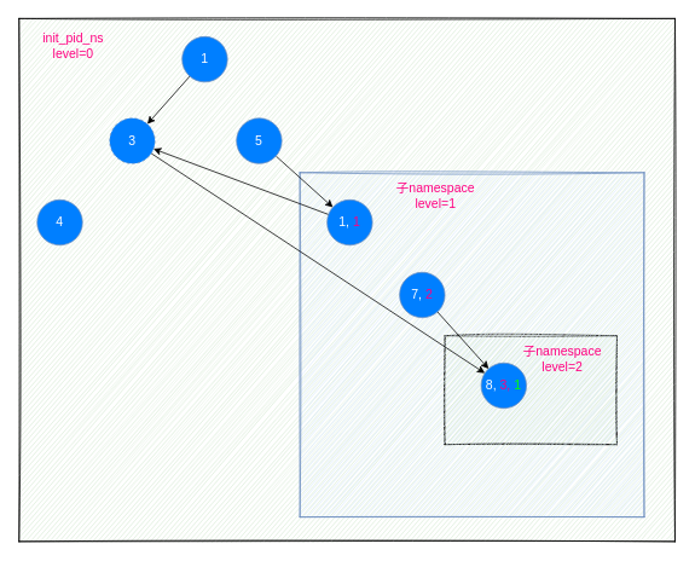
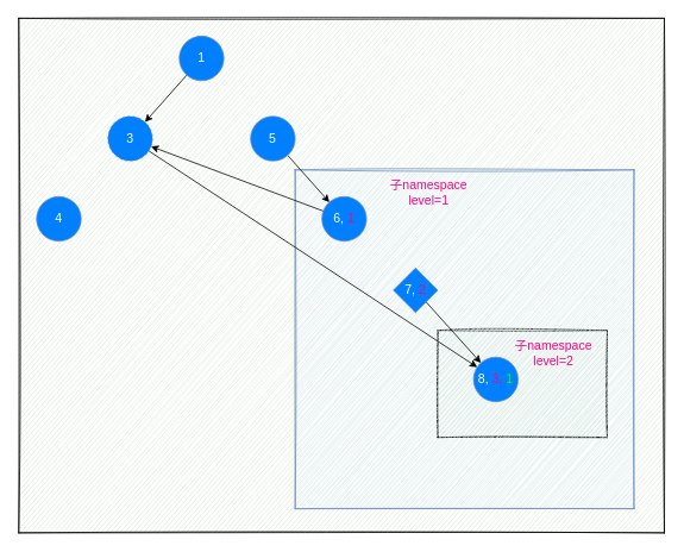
- <mxCell id="16" value="init_pid_ns&lt;br&gt;level=0" style="text;html=1;strokeColor=none;fillColor=none;align=center;verticalAlign=middle;whiteSpace=wrap;rounded=0;shadow=0;glass=0;sketch=1;fontSize=14;fontColor=#FF0080;" vertex="1" parent="1"><mxGeometry x="30" y="30" width="100" height="40" as="geometry" /></mxCell>
- <mxCell id="11" value="&lt;font style=&quot;font-size: 14px;&quot; color=&quot;#ffffff&quot;&gt;5&lt;/font&gt;" style="ellipse;whiteSpace=wrap;html=1;aspect=fixed;fillColor=#007FFF;strokeColor=#6c8ebf;" vertex="1" parent="1"><mxGeometry x="260" y="130" width="50" height="50" as="geometry" /></mxCell>
+ <mxCell id="11" value="&lt;font style=&quot;font-size: 14px;&quot; color=&quot;#ffffff&quot;&gt;5&lt;/font&gt;" style="ellipse;whiteSpace=wrap;html=1;aspect=fixed;fillColor=#007FFF;strokeColor=#6c8ebf;" vertex="1" parent="1"><mxGeometry x="280" y="130" width="50" height="50" as="geometry" /></mxCell>
- <mxCell id="13" value="&lt;span style=&quot;font-size: 14px;&quot;&gt;&lt;font color=&quot;#ffffff&quot;&gt;1,&amp;nbsp;&lt;/font&gt;&lt;font color=&quot;#ff0080&quot;&gt;1&lt;/font&gt;&lt;/span&gt;" style="ellipse;whiteSpace=wrap;html=1;aspect=fixed;fillColor=#007FFF;strokeColor=#6c8ebf;" vertex="1" parent="1"><mxGeometry x="360" y="220" width="50" height="50" as="geometry" /></mxCell>
+ <mxCell id="13" value="&lt;span style=&quot;font-size: 14px;&quot;&gt;&lt;font color=&quot;#ffffff&quot;&gt;6,&amp;nbsp;&lt;/font&gt;&lt;font color=&quot;#ff0080&quot;&gt;1&lt;/font&gt;&lt;/span&gt;" style="ellipse;whiteSpace=wrap;html=1;aspect=fixed;fillColor=#007FFF;strokeColor=#6c8ebf;" vertex="1" parent="1"><mxGeometry x="360" y="220" width="50" height="50" as="geometry" /></mxCell>
- <mxCell id="15" value="&lt;span style=&quot;font-size: 14px;&quot;&gt;&lt;font color=&quot;#ffffff&quot;&gt;7,&amp;nbsp;&lt;/font&gt;&lt;font color=&quot;#ff0080&quot;&gt;2&lt;/font&gt;&lt;/span&gt;" style="ellipse;whiteSpace=wrap;html=1;aspect=fixed;fillColor=#007FFF;strokeColor=#6c8ebf;" vertex="1" parent="1"><mxGeometry x="440" y="300" width="50" height="50" as="geometry" /></mxCell>
+ <mxCell id="15" value="&lt;span style=&quot;font-size: 14px;&quot;&gt;&lt;font color=&quot;#ffffff&quot;&gt;7,&amp;nbsp;&lt;/font&gt;&lt;font color=&quot;#ff0080&quot;&gt;2&lt;/font&gt;&lt;/span&gt;" style="rhombus;whiteSpace=wrap;html=1;aspect=fixed;fillColor=#007FFF;strokeColor=#6c8ebf;" vertex="1" parent="1"><mxGeometry x="440" y="300" width="50" height="50" as="geometry" /></mxCell>
